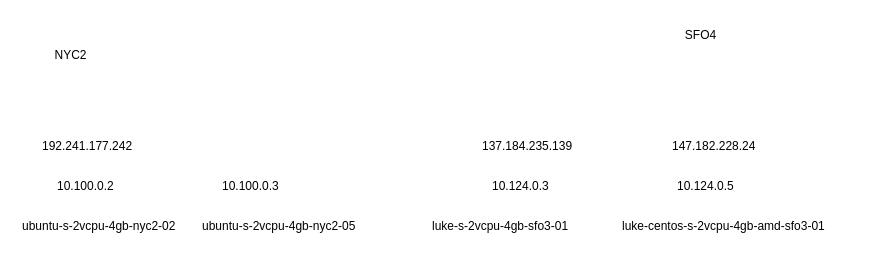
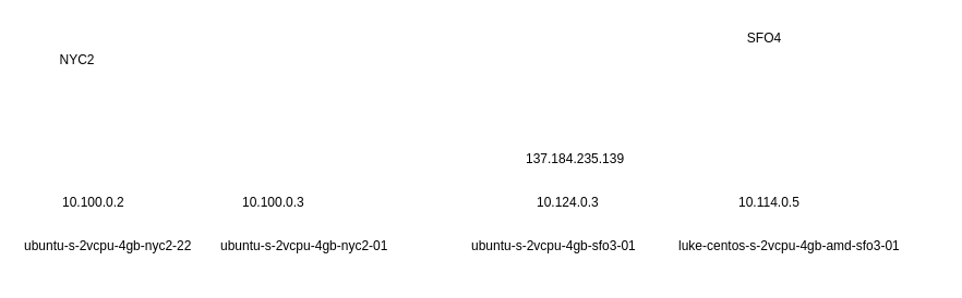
- <mxCell id="3" value="192.241.177.242" style="text;whiteSpace=wrap;" vertex="1" parent="1"><mxGeometry x="40" y="132" width="120" height="40" as="geometry" /></mxCell>
- <mxCell id="9" value="147.182.228.24" style="text;whiteSpace=wrap;" vertex="1" parent="1"><mxGeometry x="670" y="132" width="120" height="40" as="geometry" /></mxCell>
- <mxCell id="10" value="10.124.0.5" style="text;whiteSpace=wrap;" vertex="1" parent="1"><mxGeometry x="675" y="172" width="90" height="40" as="geometry" /></mxCell>
+ <mxCell id="10" value="10.114.0.5" style="text;whiteSpace=wrap;" vertex="1" parent="1"><mxGeometry x="675" y="172" width="90" height="40" as="geometry" /></mxCell>
- <mxCell id="11" value="ubuntu-s-2vcpu-4gb-nyc2-02" style="text;whiteSpace=wrap;" vertex="1" parent="1"><mxGeometry x="20" y="212" width="190" height="40" as="geometry" /></mxCell>
+ <mxCell id="11" value="ubuntu-s-2vcpu-4gb-nyc2-22" style="text;whiteSpace=wrap;" vertex="1" parent="1"><mxGeometry x="20" y="212" width="190" height="40" as="geometry" /></mxCell>
- <mxCell id="12" value="ubuntu-s-2vcpu-4gb-nyc2-05" style="text;whiteSpace=wrap;" vertex="1" parent="1"><mxGeometry x="200" y="212" width="190" height="40" as="geometry" /></mxCell>
+ <mxCell id="12" value="ubuntu-s-2vcpu-4gb-nyc2-01" style="text;whiteSpace=wrap;" vertex="1" parent="1"><mxGeometry x="200" y="212" width="190" height="40" as="geometry" /></mxCell>
- <mxCell id="13" value="luke-s-2vcpu-4gb-sfo3-01" style="text;whiteSpace=wrap;" vertex="1" parent="1"><mxGeometry x="430" y="212" width="180" height="40" as="geometry" /></mxCell>
+ <mxCell id="13" value="ubuntu-s-2vcpu-4gb-sfo3-01" style="text;whiteSpace=wrap;" vertex="1" parent="1"><mxGeometry x="430" y="212" width="180" height="40" as="geometry" /></mxCell>
